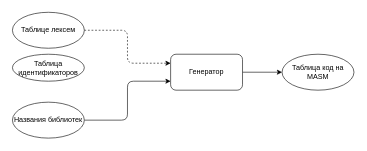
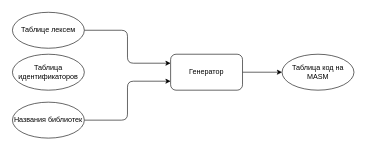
- <mxCell id="2" style="edgeStyle=orthogonalEdgeStyle;rounded=1;orthogonalLoop=1;jettySize=auto;html=1;exitX=1;exitY=0.5;exitDx=0;exitDy=0;entryX=0;entryY=0.25;entryDx=0;entryDy=0;dashed=1;" edge="1" parent="1" source="3" target="8"><mxGeometry relative="1" as="geometry"><mxPoint x="270" y="50" as="targetPoint" /></mxGeometry></mxCell>
+ <mxCell id="2" style="edgeStyle=orthogonalEdgeStyle;rounded=1;orthogonalLoop=1;jettySize=auto;html=1;exitX=1;exitY=0.5;exitDx=0;exitDy=0;entryX=0;entryY=0.25;entryDx=0;entryDy=0;" edge="1" parent="1" source="3" target="8"><mxGeometry relative="1" as="geometry"><mxPoint x="270" y="50" as="targetPoint" /></mxGeometry></mxCell>
- <mxCell id="4" value="Таблица идентификаторов" style="ellipse;whiteSpace=wrap;html=1;" vertex="1" parent="1"><mxGeometry x="20" y="90" width="120" height="45" as="geometry" /></mxCell>
+ <mxCell id="4" value="Таблица идентификаторов" style="ellipse;whiteSpace=wrap;html=1;" vertex="1" parent="1"><mxGeometry x="20" y="90" width="120" height="60" as="geometry" /></mxCell>
